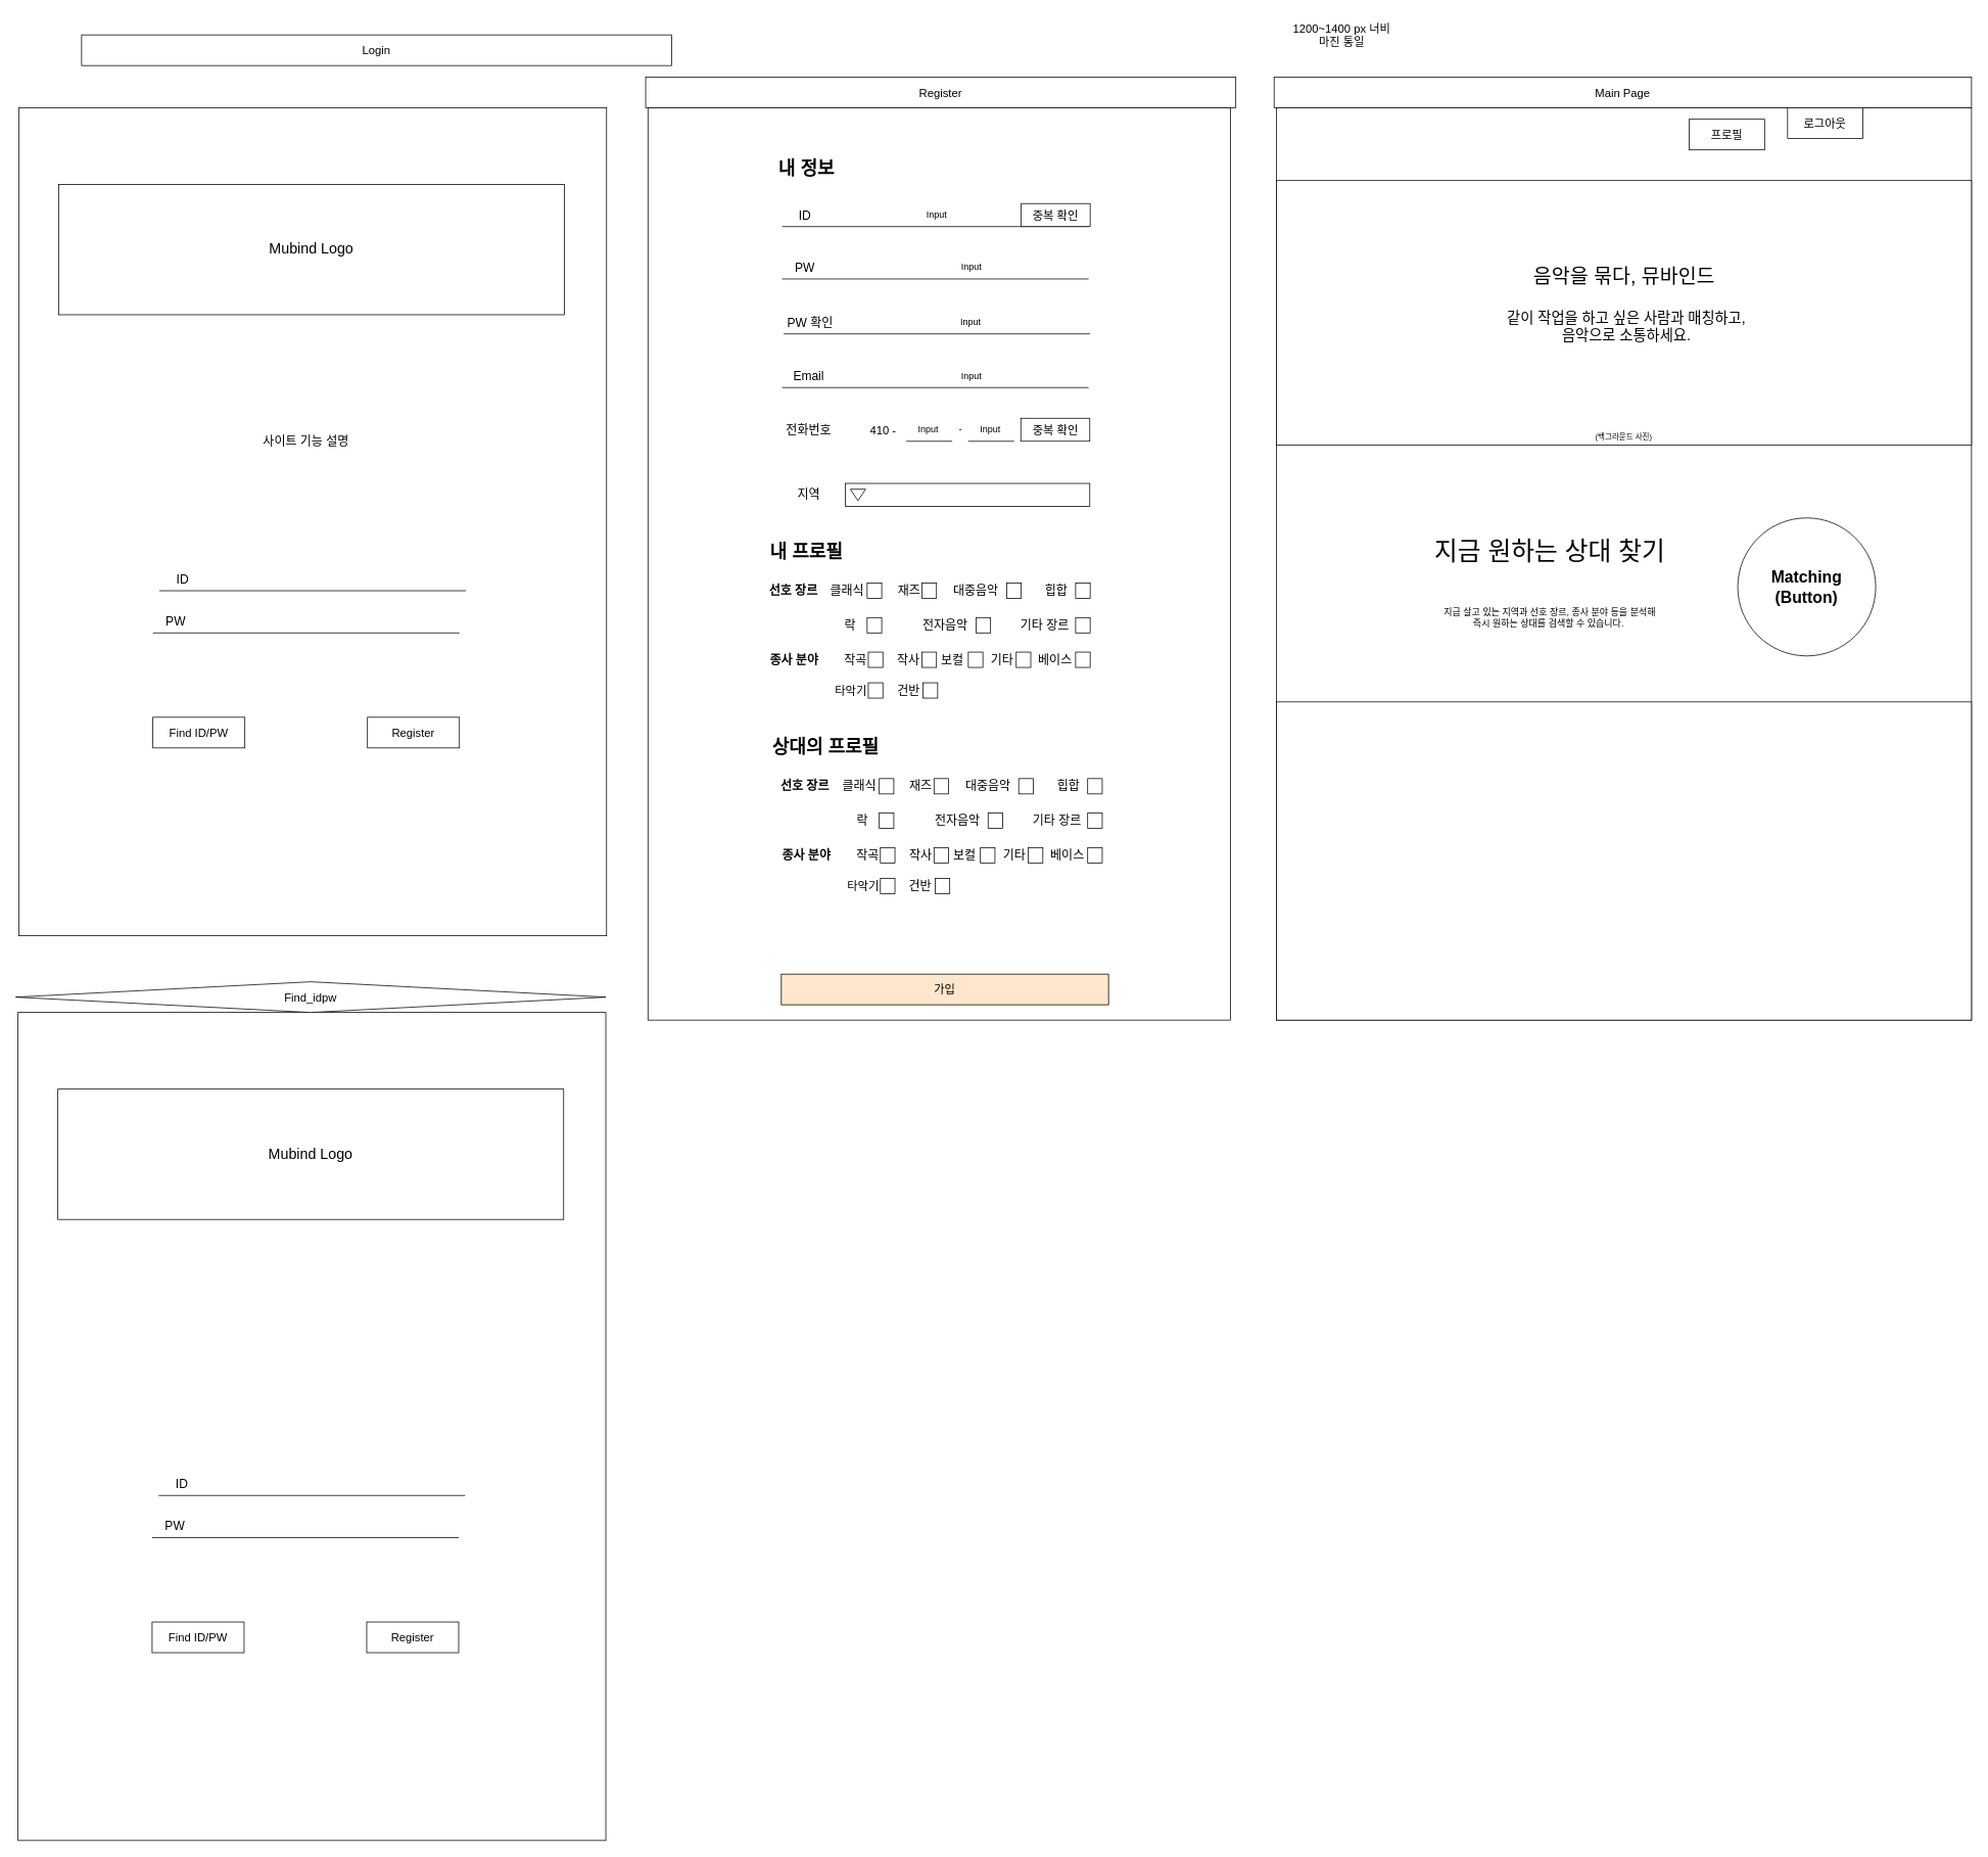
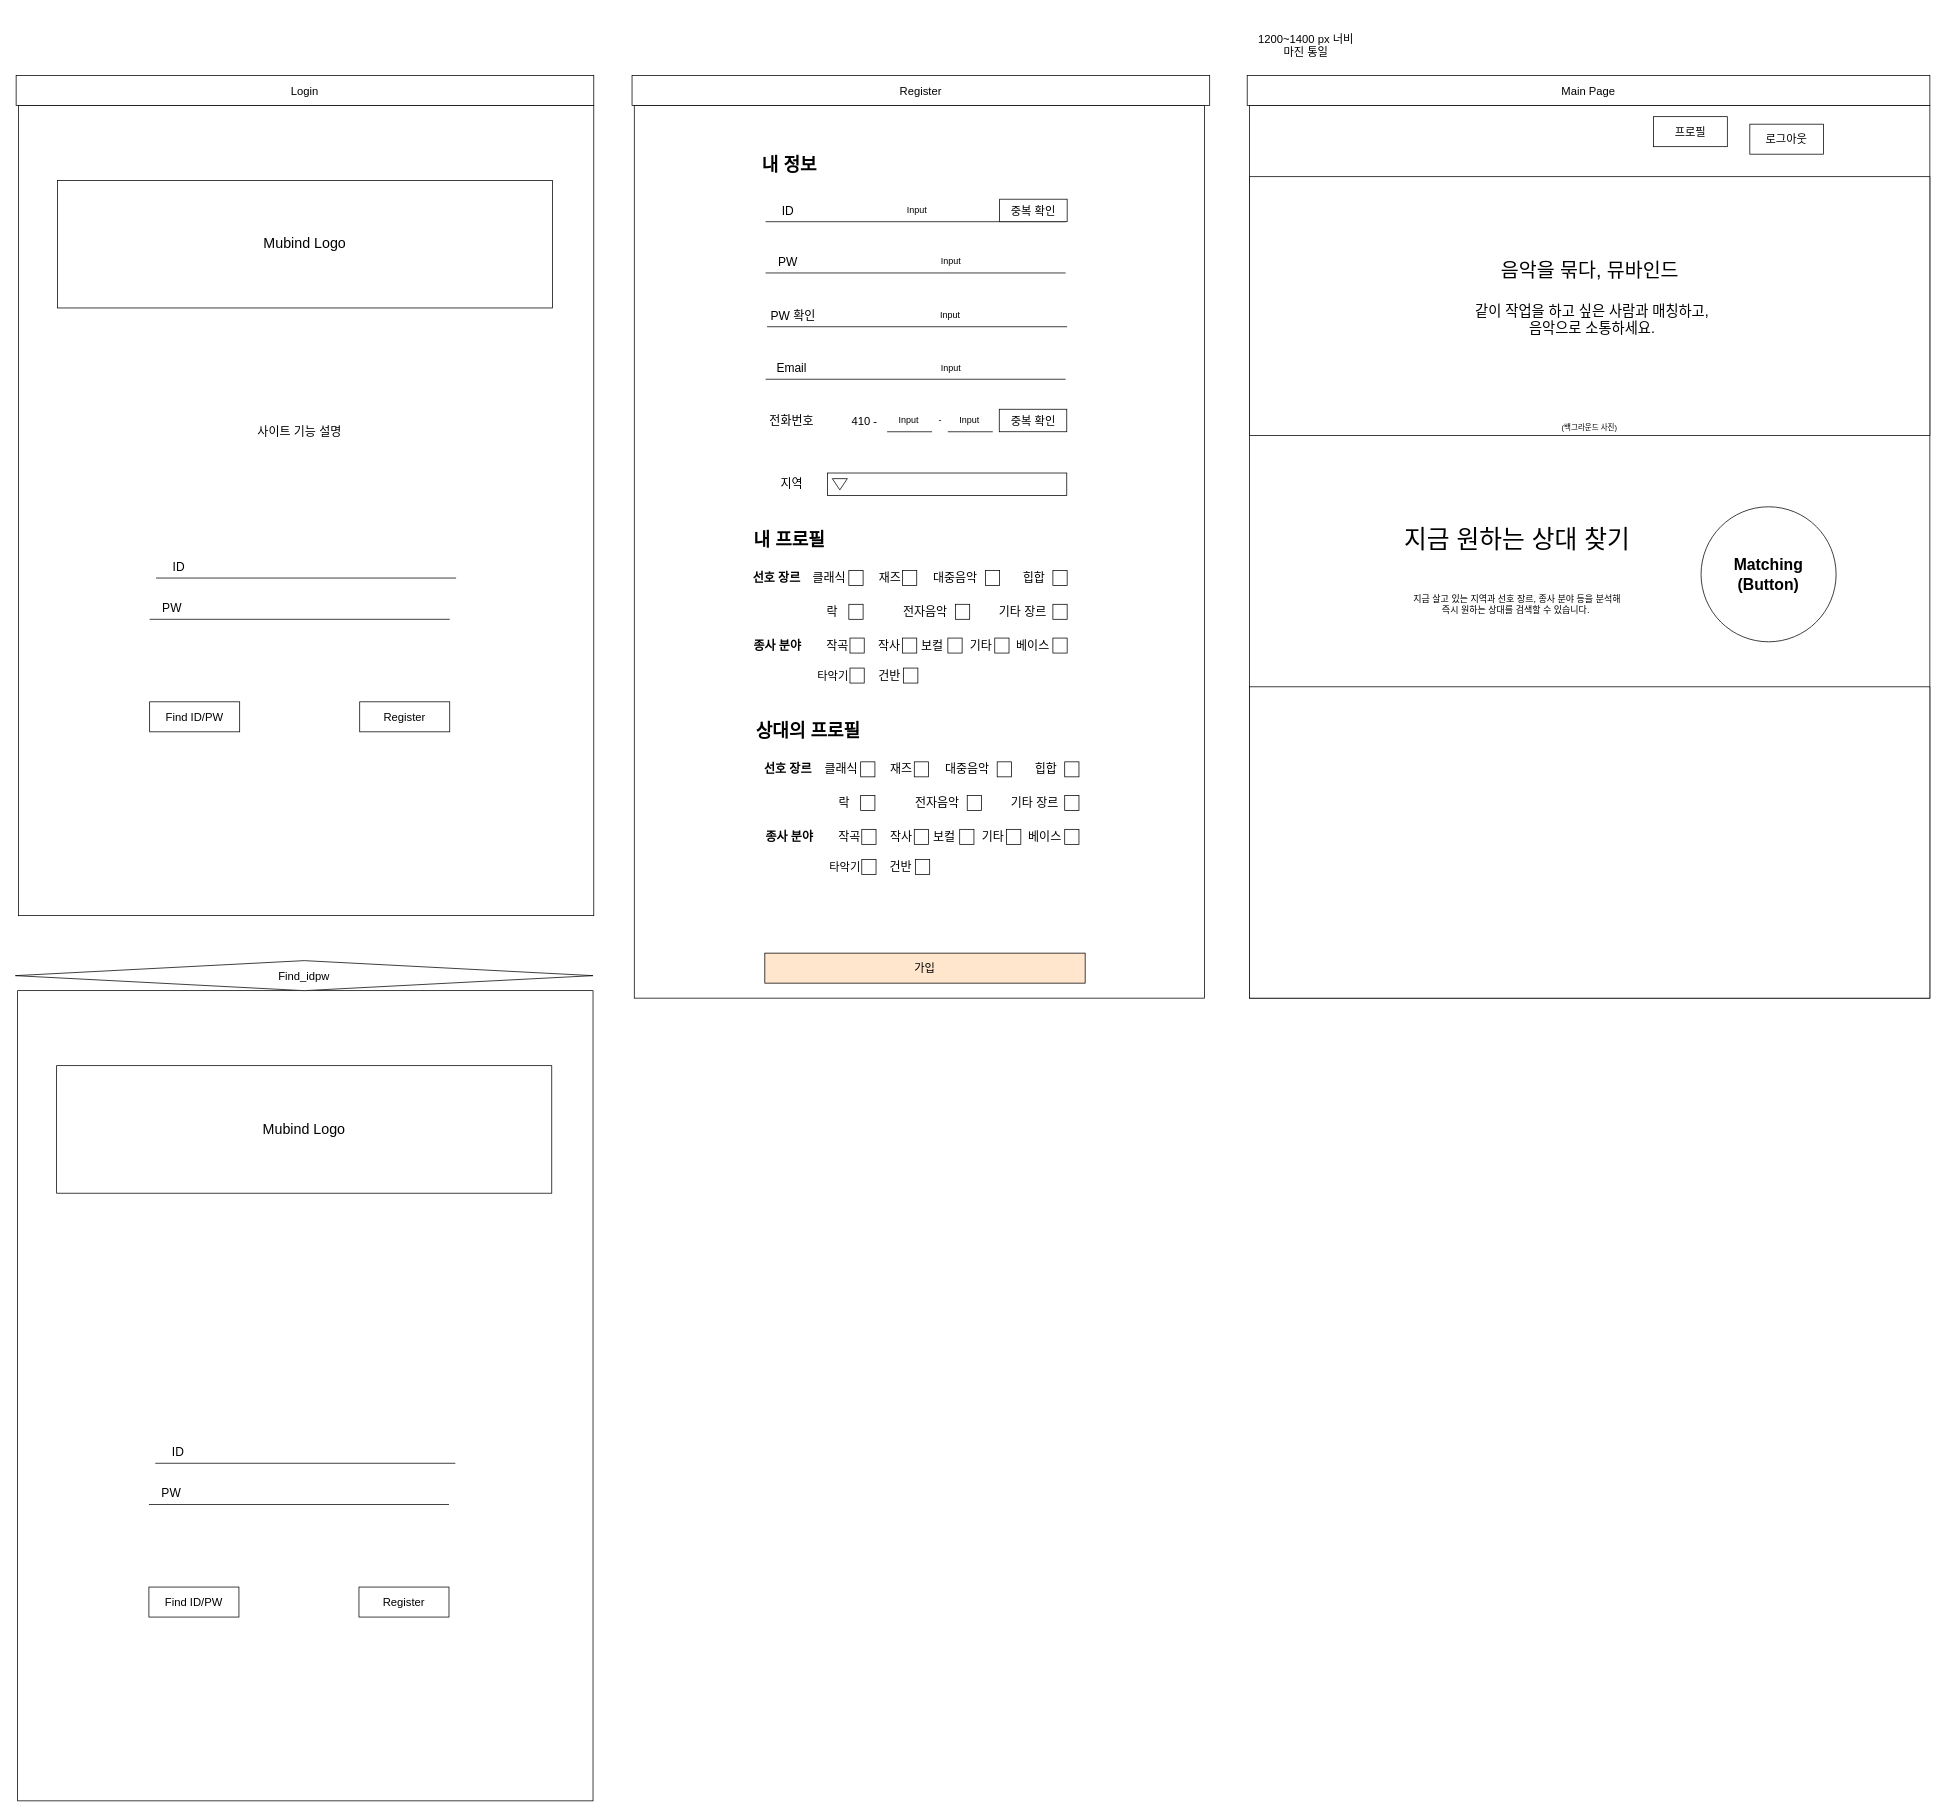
- <mxCell id="53" value="1200~1400 px 너비&lt;br&gt;마진 통일" style="text;html=1;strokeColor=none;fillColor=none;align=center;verticalAlign=middle;whiteSpace=wrap;rounded=0;fontSize=15;" parent="1" vertex="1"><mxGeometry x="1672" y="5" width="157" height="80" as="geometry" /></mxCell>
+ <mxCell id="53" value="1200~1400 px 너비&lt;br&gt;마진 통일" style="text;html=1;strokeColor=none;fillColor=none;align=center;verticalAlign=middle;whiteSpace=wrap;rounded=0;fontSize=15;" parent="1" vertex="1"><mxGeometry x="1662" y="20" width="157" height="80" as="geometry" /></mxCell>
- <mxCell id="11" value="Login" style="rounded=0;whiteSpace=wrap;html=1;fontSize=15;" parent="1" vertex="1"><mxGeometry x="106" y="45" width="770" height="40" as="geometry" /></mxCell>
+ <mxCell id="11" value="Login" style="rounded=0;whiteSpace=wrap;html=1;fontSize=15;" parent="1" vertex="1"><mxGeometry x="21" y="100" width="770" height="40" as="geometry" /></mxCell>
- <mxCell id="55" value="로그아웃" style="rounded=0;whiteSpace=wrap;html=1;fontSize=15;" parent="1" vertex="1"><mxGeometry x="2332" y="140" width="98.25" height="40" as="geometry" /></mxCell>
+ <mxCell id="55" value="로그아웃" style="rounded=0;whiteSpace=wrap;html=1;fontSize=15;" parent="1" vertex="1"><mxGeometry x="2332" y="165" width="98.25" height="40" as="geometry" /></mxCell>
